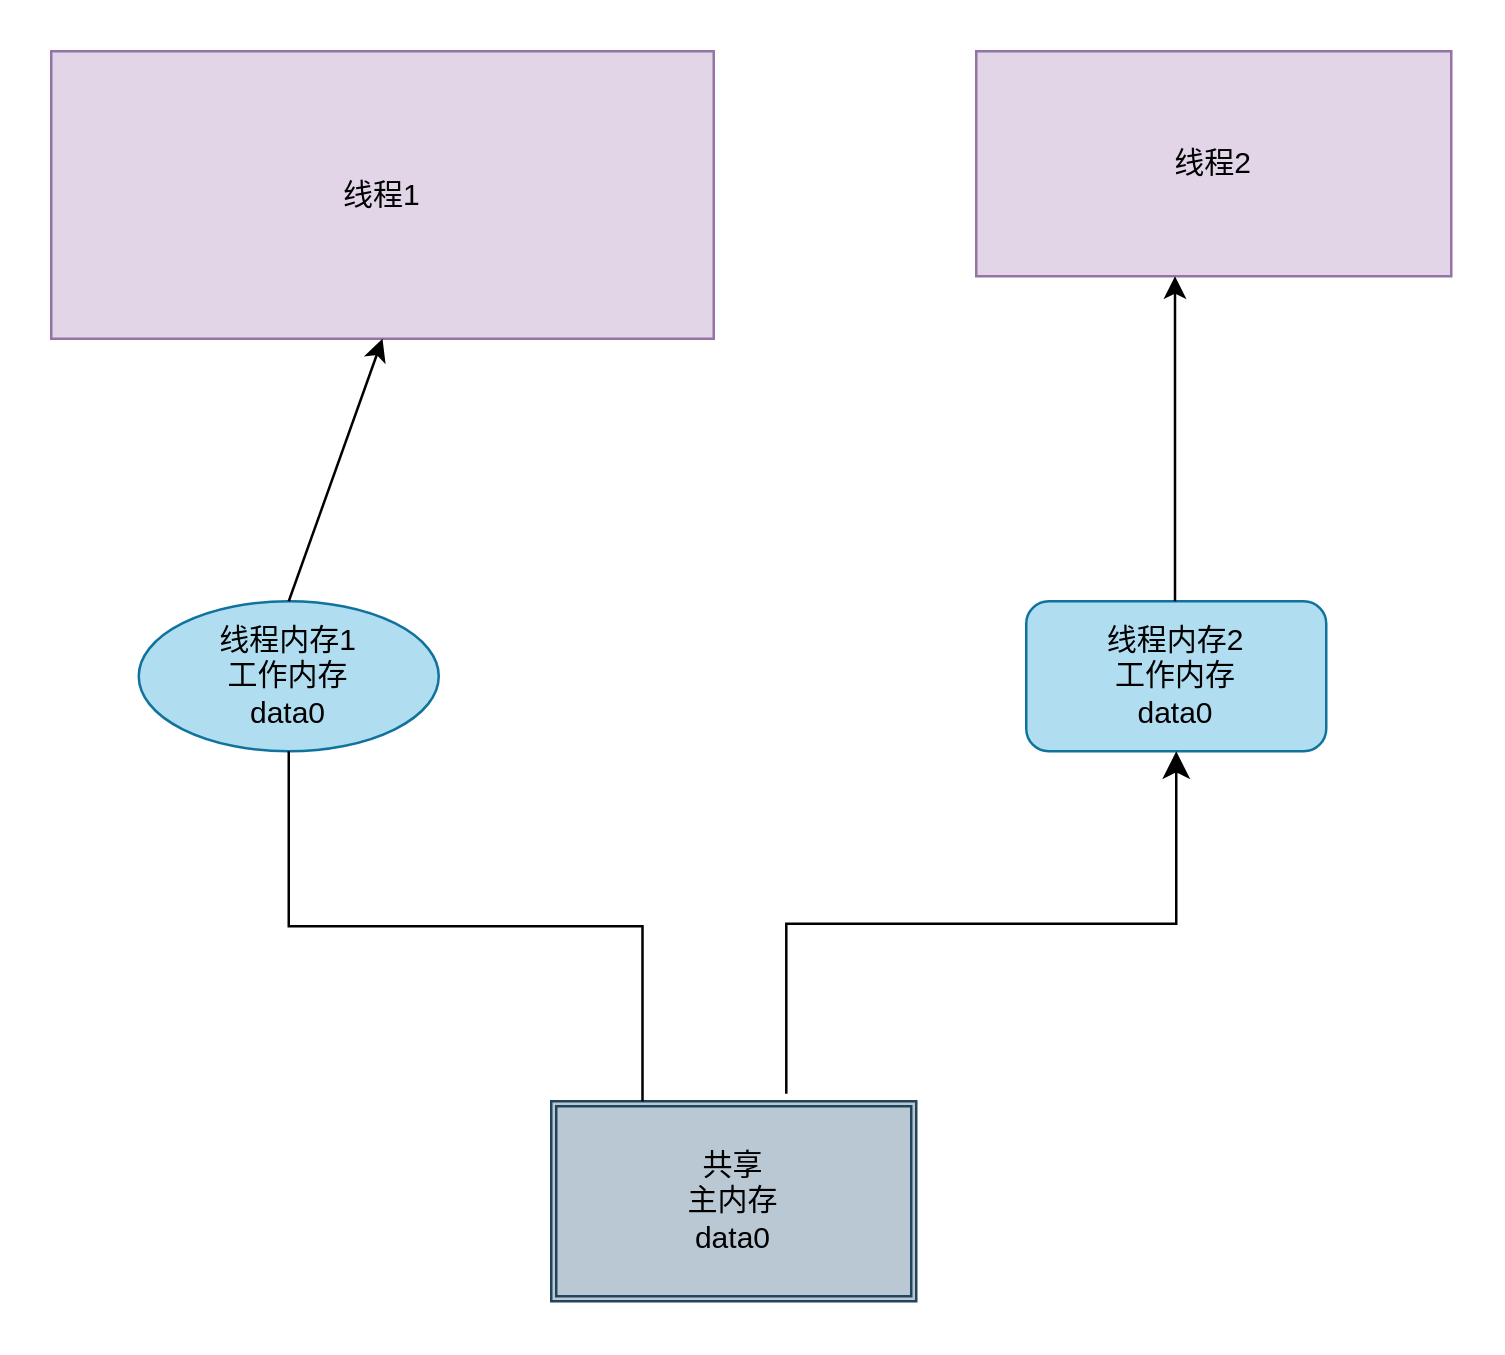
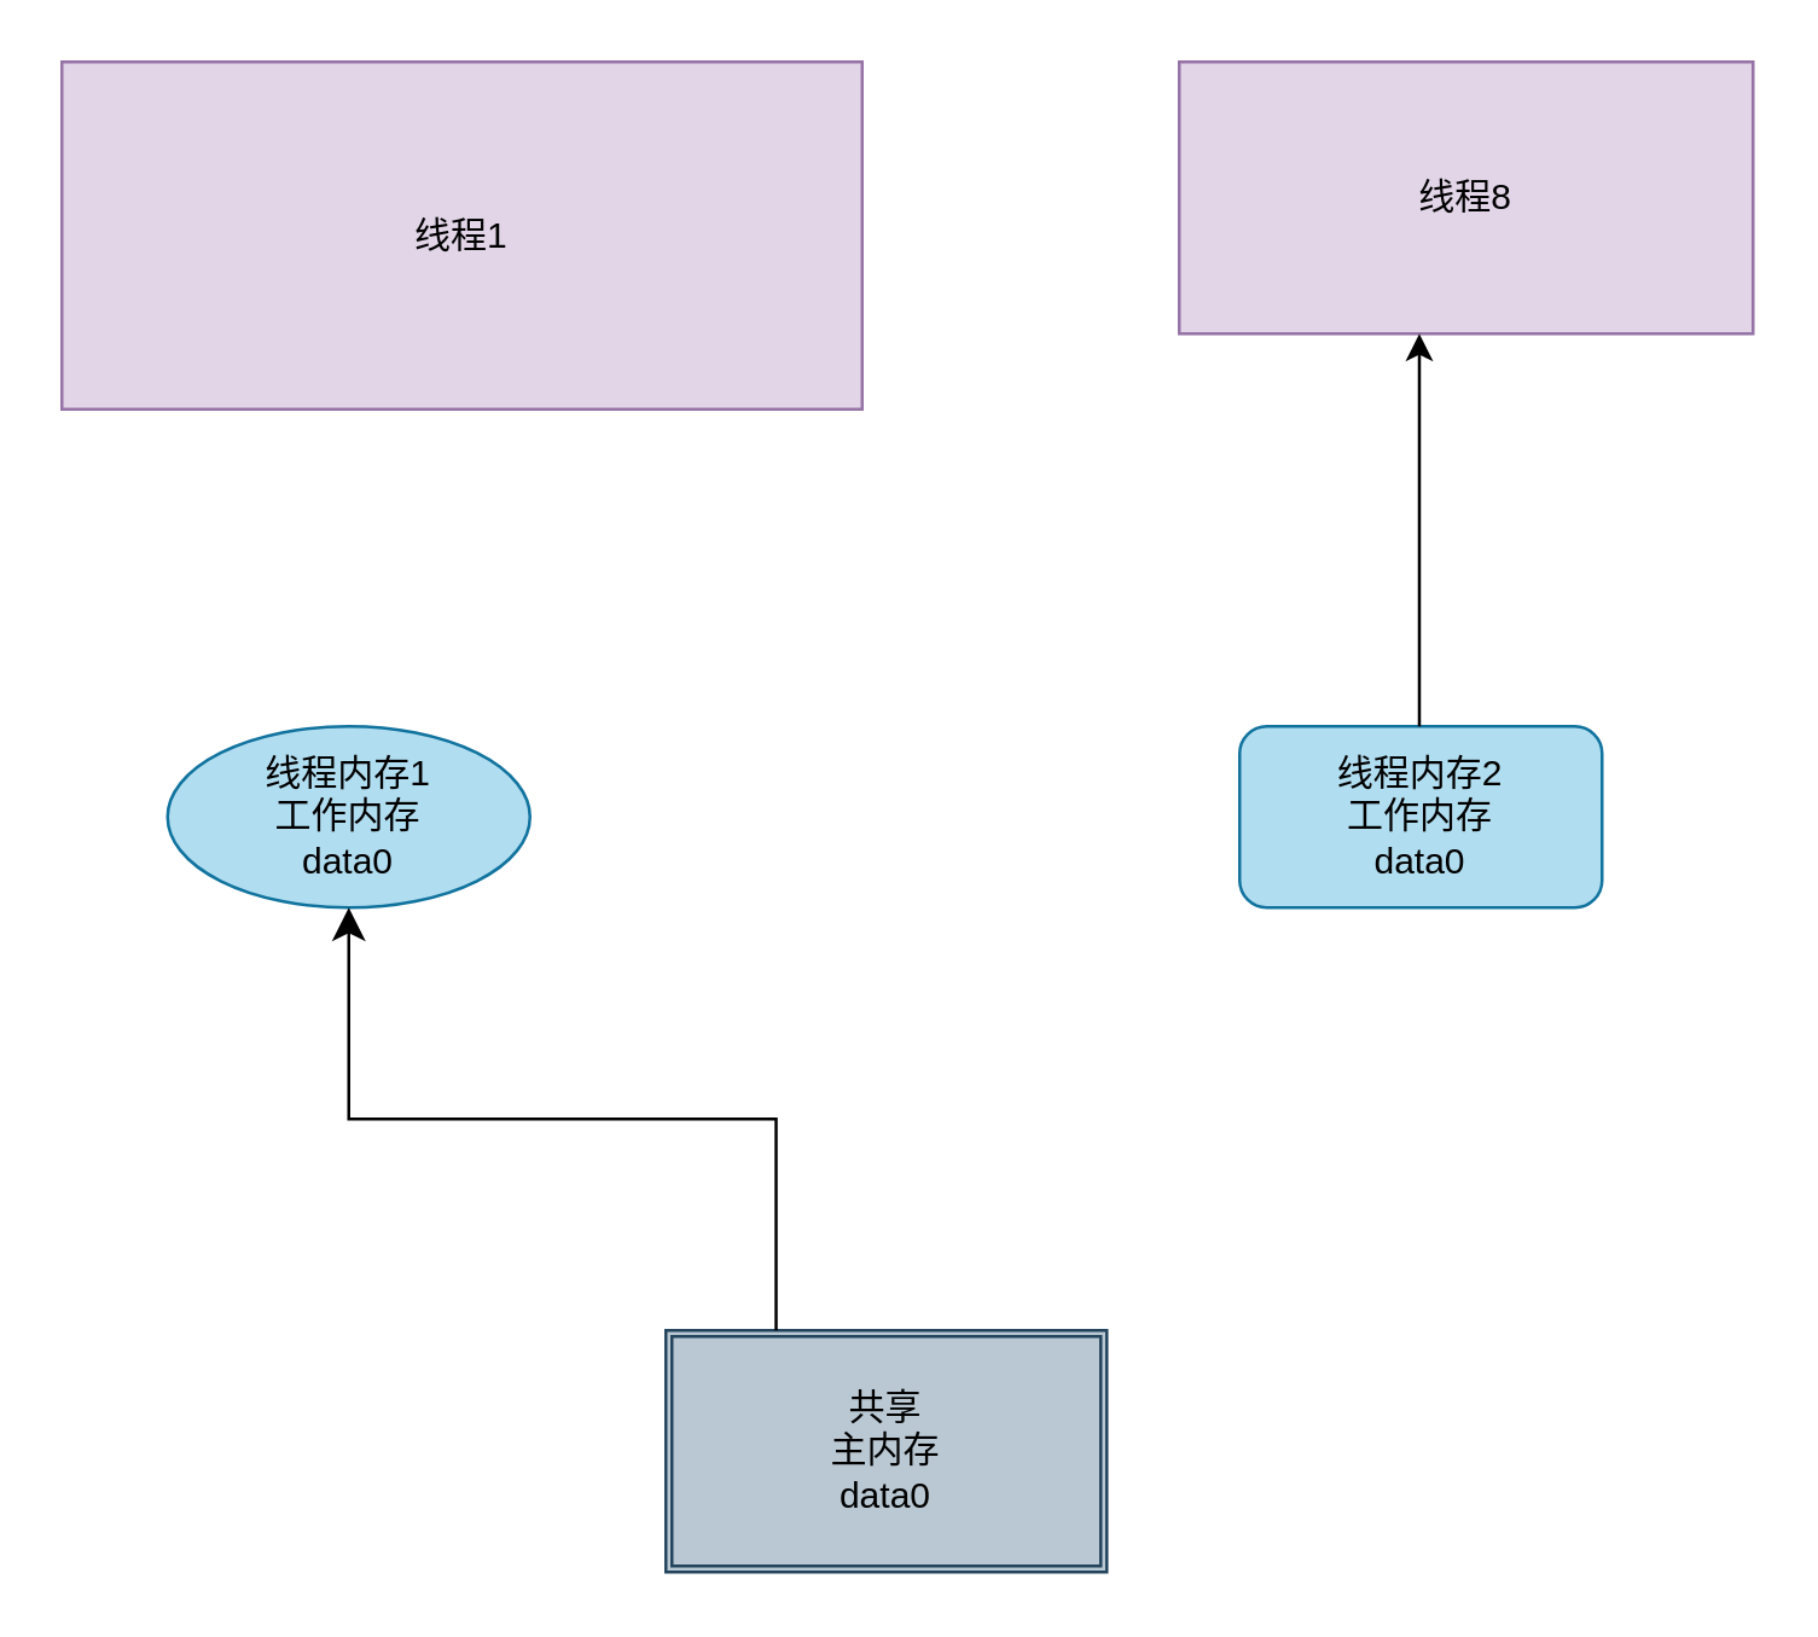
- <mxCell id="3" value="线程2" style="rounded=0;whiteSpace=wrap;html=1;fillColor=#e1d5e7;strokeColor=#9673a6;" vertex="1" parent="1"><mxGeometry x="390" y="20" width="190" height="90" as="geometry" /></mxCell>
+ <mxCell id="3" value="线程8" style="rounded=0;whiteSpace=wrap;html=1;fillColor=#e1d5e7;strokeColor=#9673a6;" vertex="1" parent="1"><mxGeometry x="390" y="20" width="190" height="90" as="geometry" /></mxCell>
- <mxCell id="9" value="" style="endArrow=classic;html=1;rounded=0;exitX=0.5;exitY=0;exitDx=0;exitDy=0;entryX=0.5;entryY=1;entryDx=0;entryDy=0;" edge="1" parent="1" source="4" target="2"><mxGeometry width="50" height="50" relative="1" as="geometry"><mxPoint x="270" y="330" as="sourcePoint" /><mxPoint x="320" y="280" as="targetPoint" /></mxGeometry></mxCell>
- <mxCell id="8" value="" style="edgeStyle=elbowEdgeStyle;elbow=vertical;endArrow=none;html=1;curved=0;rounded=0;endSize=8;startSize=8;entryX=0.5;entryY=1;entryDx=0;entryDy=0;exitX=0.25;exitY=0;exitDx=0;exitDy=0;" edge="1" parent="1" source="6" target="4"><mxGeometry width="50" height="50" relative="1" as="geometry"><mxPoint x="260" y="430" as="sourcePoint" /><mxPoint x="326" y="310" as="targetPoint" /></mxGeometry></mxCell>
+ <mxCell id="8" value="" style="edgeStyle=elbowEdgeStyle;elbow=vertical;endArrow=classic;html=1;curved=0;rounded=0;endSize=8;startSize=8;entryX=0.5;entryY=1;entryDx=0;entryDy=0;exitX=0.25;exitY=0;exitDx=0;exitDy=0;" edge="1" parent="1" source="6" target="4"><mxGeometry width="50" height="50" relative="1" as="geometry"><mxPoint x="260" y="430" as="sourcePoint" /><mxPoint x="326" y="310" as="targetPoint" /></mxGeometry></mxCell>
- <mxCell id="7" value="" style="edgeStyle=elbowEdgeStyle;elbow=vertical;endArrow=classic;html=1;curved=0;rounded=0;endSize=8;startSize=8;entryX=0.5;entryY=1;entryDx=0;entryDy=0;exitX=0.644;exitY=-0.037;exitDx=0;exitDy=0;exitPerimeter=0;" edge="1" parent="1" source="6" target="5"><mxGeometry width="50" height="50" relative="1" as="geometry"><mxPoint x="330" y="420" as="sourcePoint" /><mxPoint x="380" y="370" as="targetPoint" /></mxGeometry></mxCell>
